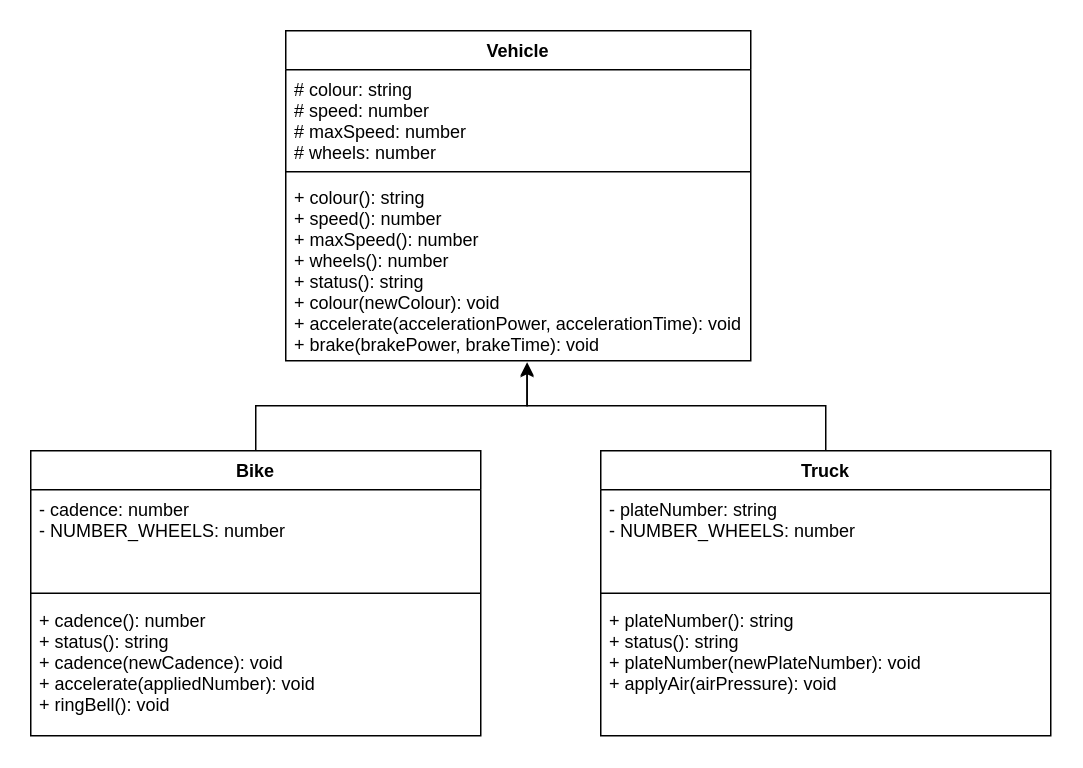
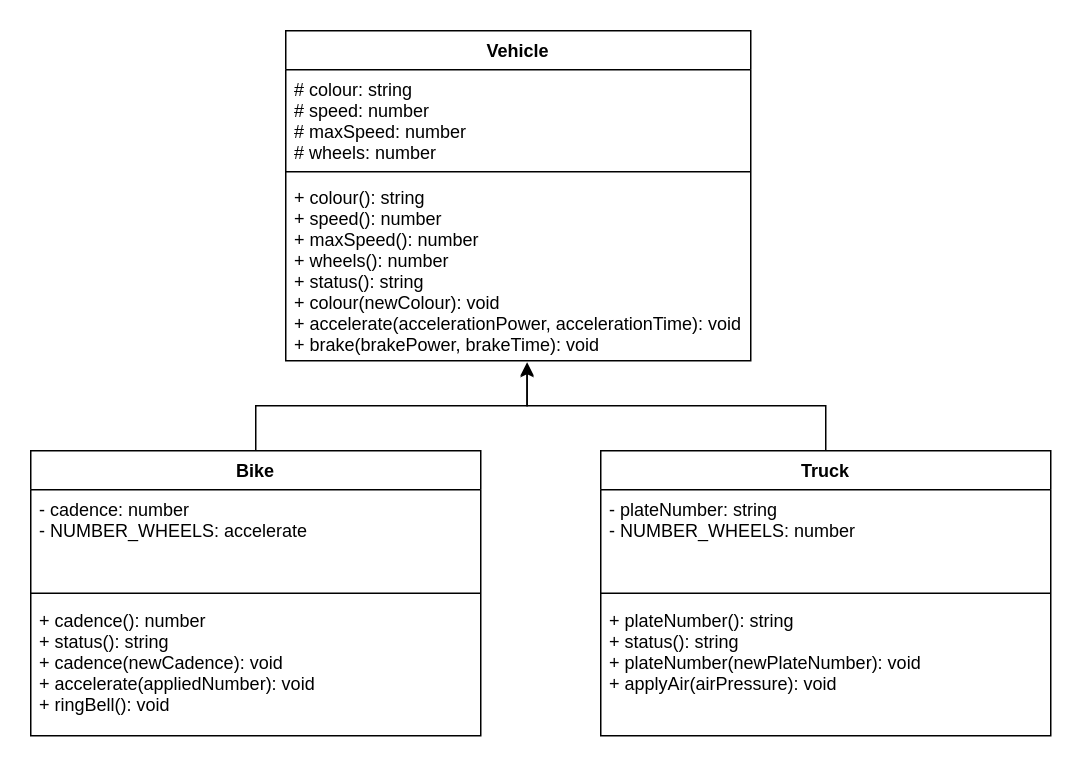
- <mxCell id="13" value="- cadence: number&#10;- NUMBER_WHEELS: number" style="text;strokeColor=none;fillColor=none;align=left;verticalAlign=top;spacingLeft=4;spacingRight=4;overflow=hidden;rotatable=0;points=[[0,0.5],[1,0.5]];portConstraint=eastwest;" vertex="1" parent="12"><mxGeometry y="26" width="300" height="64" as="geometry" /></mxCell>
+ <mxCell id="13" value="- cadence: number&#10;- NUMBER_WHEELS: accelerate" style="text;strokeColor=none;fillColor=none;align=left;verticalAlign=top;spacingLeft=4;spacingRight=4;overflow=hidden;rotatable=0;points=[[0,0.5],[1,0.5]];portConstraint=eastwest;" vertex="1" parent="12"><mxGeometry y="26" width="300" height="64" as="geometry" /></mxCell>
